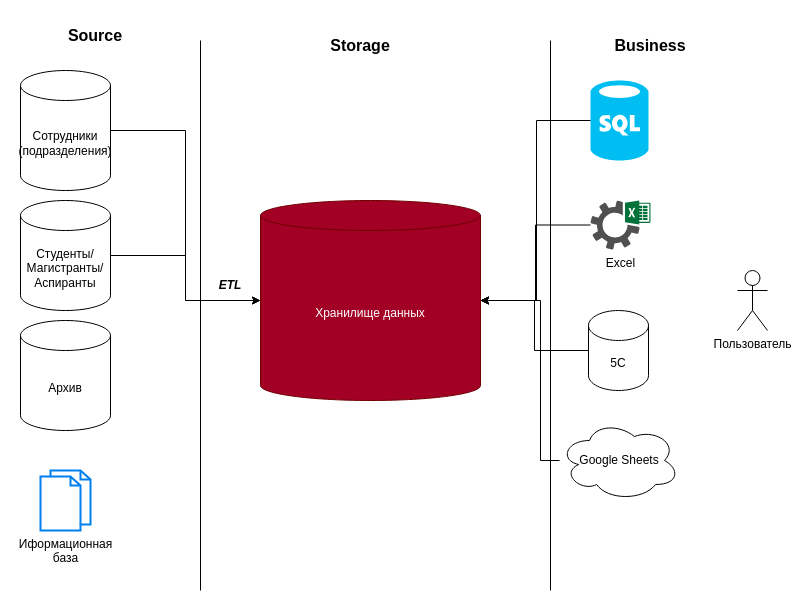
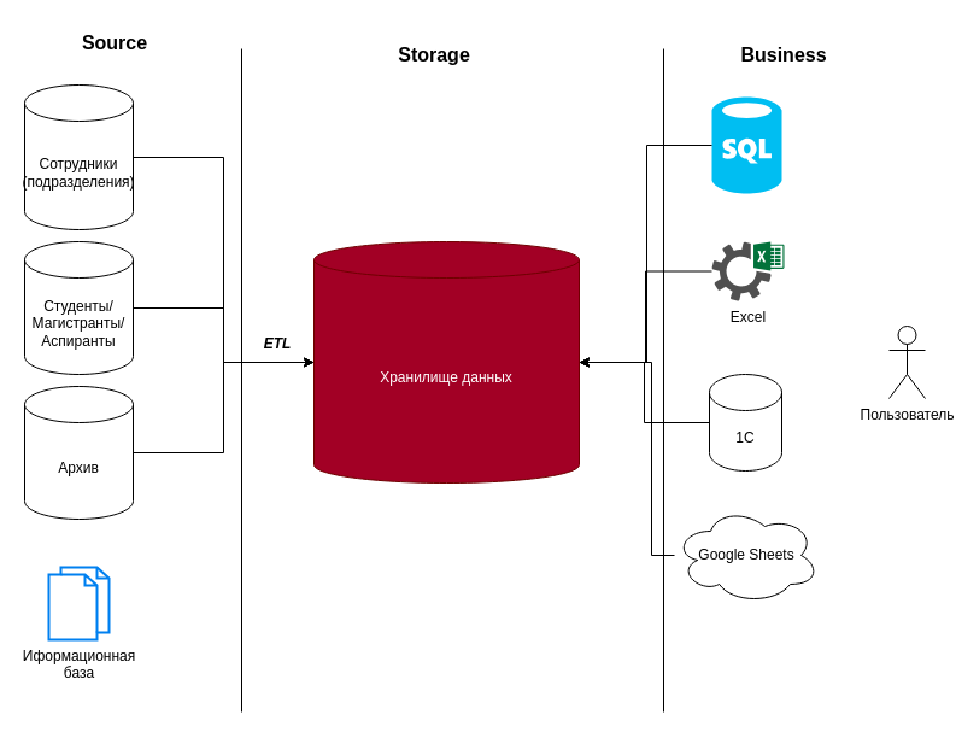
- <mxCell id="20" value="5С" style="shape=cylinder3;whiteSpace=wrap;html=1;boundedLbl=1;backgroundOutline=1;size=15;" vertex="1" parent="1"><mxGeometry x="588" y="310" width="60" height="80" as="geometry" /></mxCell>
+ <mxCell id="20" value="1С" style="shape=cylinder3;whiteSpace=wrap;html=1;boundedLbl=1;backgroundOutline=1;size=15;" vertex="1" parent="1"><mxGeometry x="588" y="310" width="60" height="80" as="geometry" /></mxCell>
+ <mxCell id="8" style="edgeStyle=orthogonalEdgeStyle;rounded=0;orthogonalLoop=1;jettySize=auto;html=1;entryX=0;entryY=0.5;entryDx=0;entryDy=0;entryPerimeter=0;" parent="1" source="5" target="6" edge="1"><mxGeometry relative="1" as="geometry" /></mxCell>
